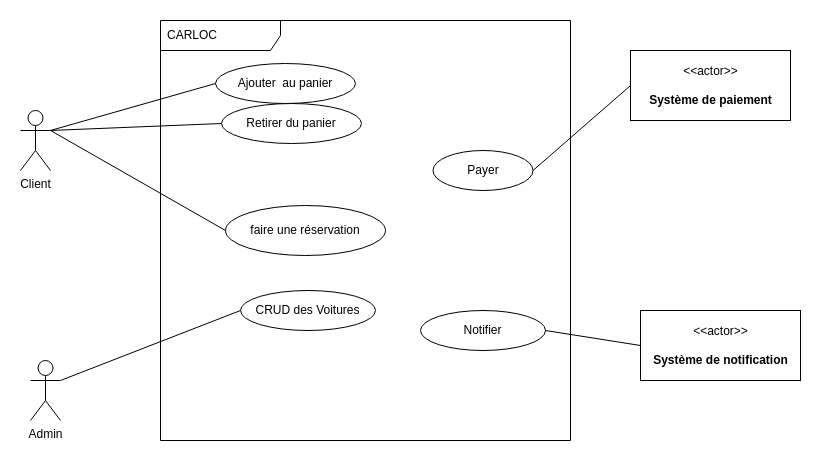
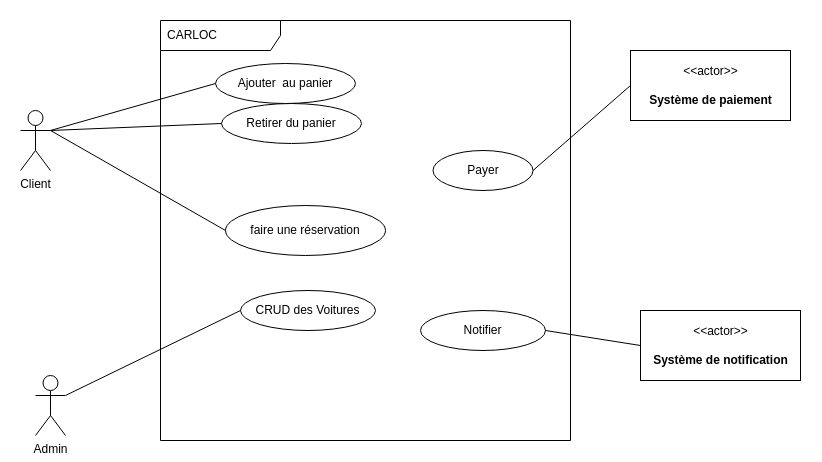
- <mxCell id="3" value="Admin" style="shape=umlActor;verticalLabelPosition=bottom;verticalAlign=top;html=1;" parent="1" vertex="1"><mxGeometry x="30" y="360" width="30" height="60" as="geometry" /></mxCell>
+ <mxCell id="3" value="Admin" style="shape=umlActor;verticalLabelPosition=bottom;verticalAlign=top;html=1;" parent="1" vertex="1"><mxGeometry x="35" y="375" width="30" height="60" as="geometry" /></mxCell>
